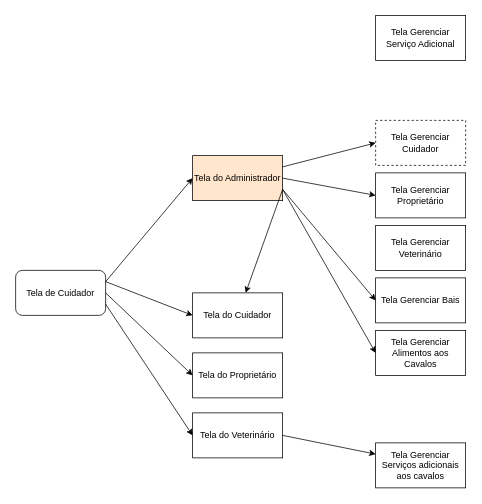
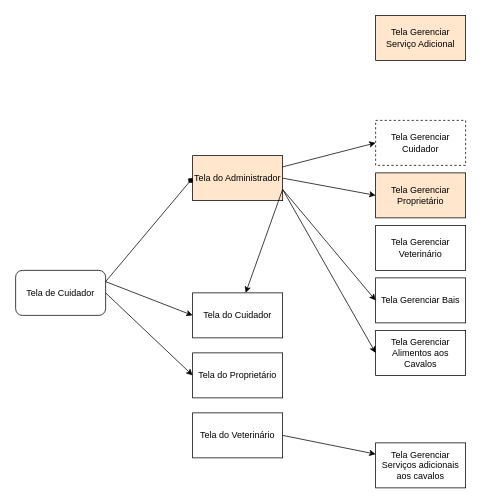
- <mxCell id="23" value="Tela Gerenciar Serviço Adicional" style="rounded=0;whiteSpace=wrap;html=1;" vertex="1" parent="1"><mxGeometry x="500" y="20" width="120" height="60" as="geometry" /></mxCell>
+ <mxCell id="23" value="Tela Gerenciar Serviço Adicional" style="rounded=0;whiteSpace=wrap;html=1;fillColor=#ffe6cc;" vertex="1" parent="1"><mxGeometry x="500" y="20" width="120" height="60" as="geometry" /></mxCell>
- <mxCell id="7" value="" style="endArrow=classic;html=1;rounded=0;entryX=0;entryY=0.5;entryDx=0;entryDy=0;exitX=1;exitY=0.25;exitDx=0;exitDy=0;" parent="1" source="2" target="3" edge="1"><mxGeometry width="50" height="50" relative="1" as="geometry"><mxPoint x="180" y="340" as="sourcePoint" /><mxPoint x="430" y="340" as="targetPoint" /></mxGeometry></mxCell>
+ <mxCell id="7" value="" style="endArrow=diamond;html=1;rounded=0;entryX=0;entryY=0.5;entryDx=0;entryDy=0;exitX=1;exitY=0.25;exitDx=0;exitDy=0;" parent="1" source="2" target="3" edge="1"><mxGeometry width="50" height="50" relative="1" as="geometry"><mxPoint x="180" y="340" as="sourcePoint" /><mxPoint x="430" y="340" as="targetPoint" /></mxGeometry></mxCell>
- <mxCell id="12" value="Tela Gerenciar Proprietário" style="rounded=0;whiteSpace=wrap;html=1;strokeColor=default;" parent="1" vertex="1"><mxGeometry x="500" y="230" width="120" height="60" as="geometry" /></mxCell>
+ <mxCell id="12" value="Tela Gerenciar Proprietário" style="rounded=0;whiteSpace=wrap;html=1;strokeColor=default;fillColor=#ffe6cc;" parent="1" vertex="1"><mxGeometry x="500" y="230" width="120" height="60" as="geometry" /></mxCell>
- <mxCell id="10" value="" style="endArrow=classic;html=1;rounded=0;exitX=1;exitY=0.75;exitDx=0;exitDy=0;entryX=0;entryY=0.5;entryDx=0;entryDy=0;" parent="1" source="2" target="6" edge="1"><mxGeometry width="50" height="50" relative="1" as="geometry"><mxPoint x="380" y="390" as="sourcePoint" /><mxPoint x="430" y="340" as="targetPoint" /></mxGeometry></mxCell>
